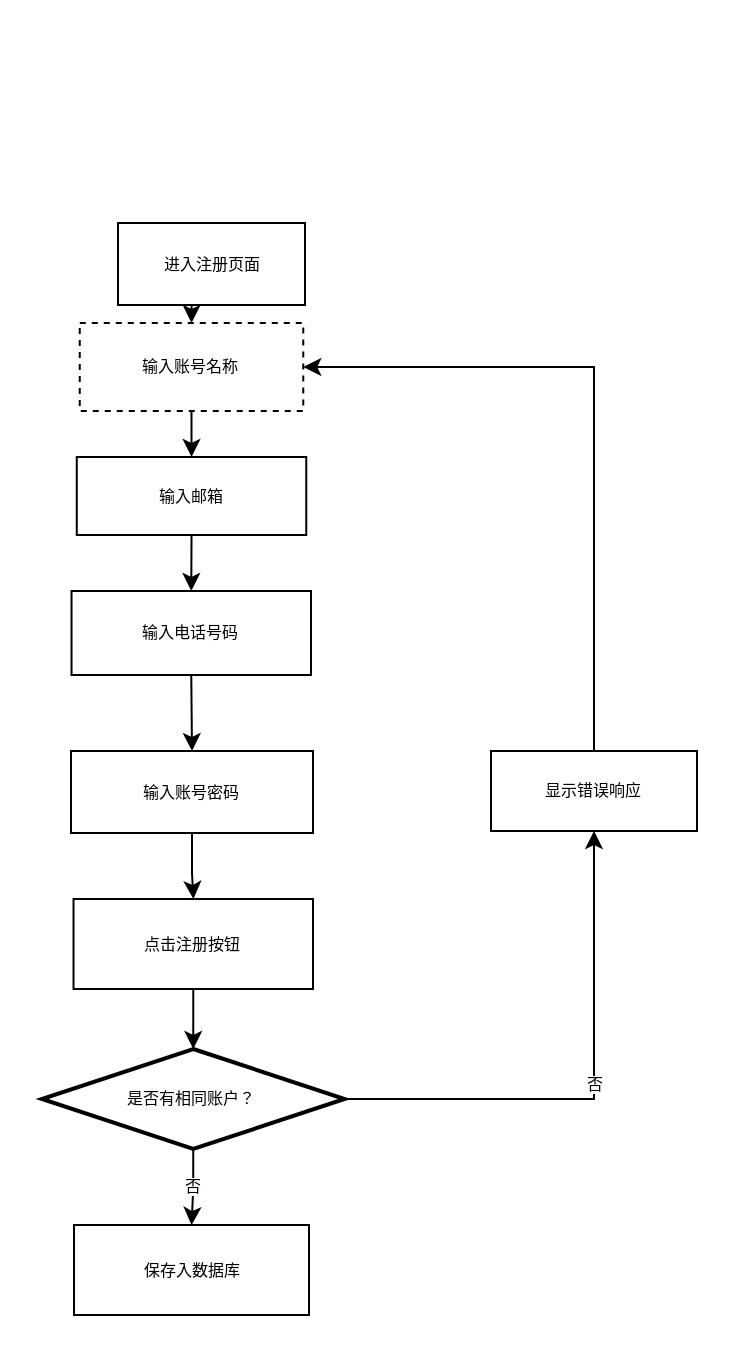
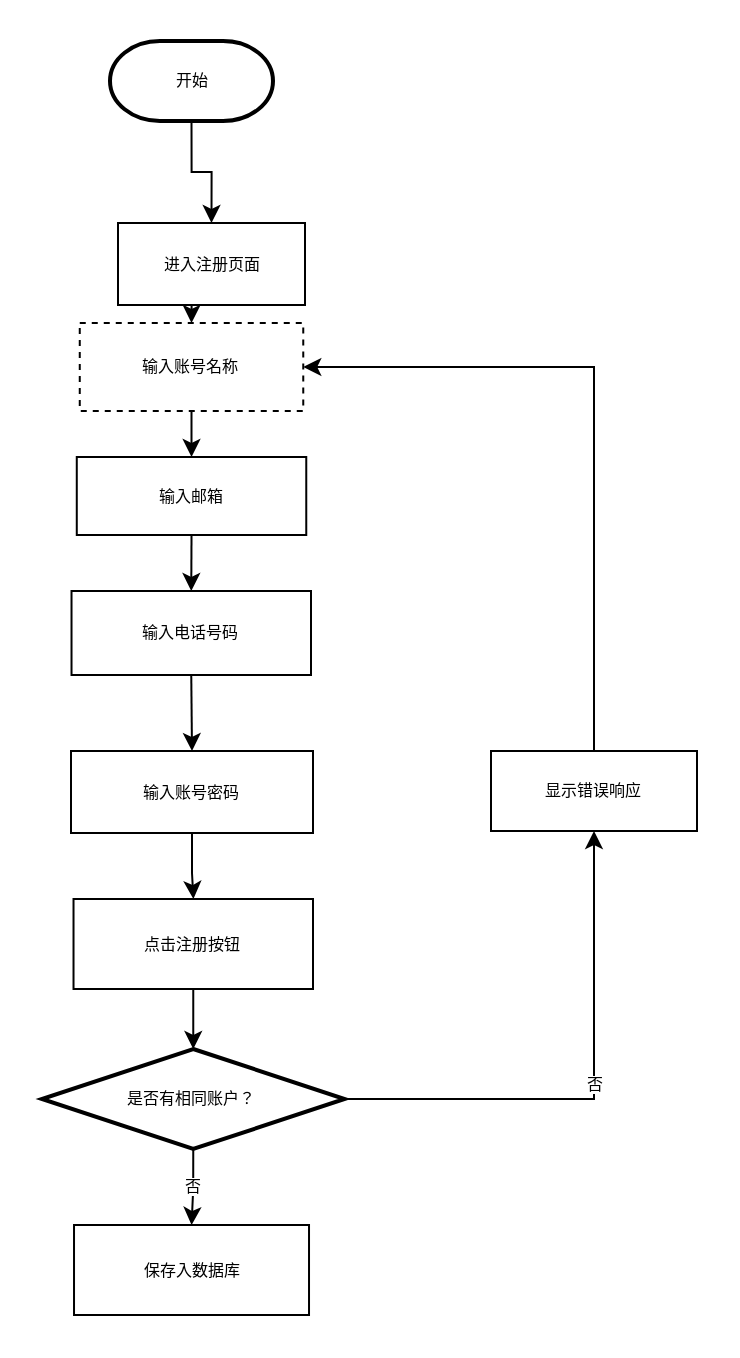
+ <mxCell id="3" value="开始" style="strokeWidth=2;html=1;shape=mxgraph.flowchart.terminator;whiteSpace=wrap;fontSize=8;" parent="1" vertex="1"><mxGeometry x="54.5" y="20" width="81.5" height="40" as="geometry" /></mxCell>
+ <mxCell id="2" style="edgeStyle=orthogonalEdgeStyle;rounded=0;orthogonalLoop=1;jettySize=auto;html=1;exitX=0.5;exitY=1;exitDx=0;exitDy=0;exitPerimeter=0;entryX=0.5;entryY=0;entryDx=0;entryDy=0;" parent="1" source="3" target="5" edge="1"><mxGeometry relative="1" as="geometry" /></mxCell>
